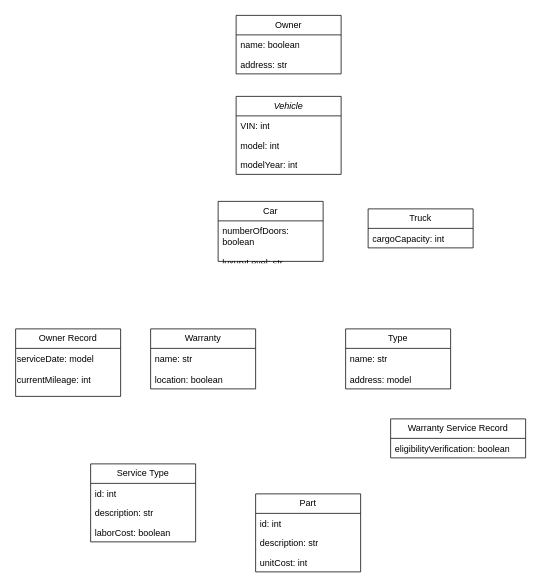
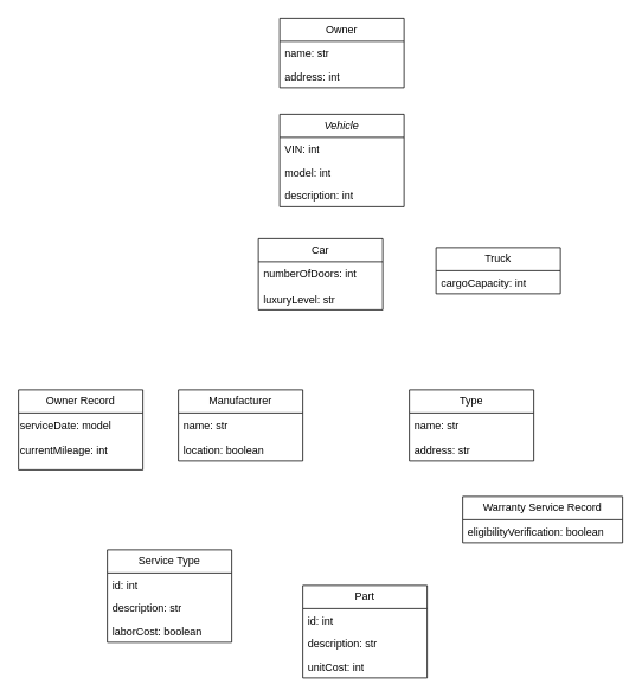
- <mxCell id="3" value="name: boolean" style="text;strokeColor=none;fillColor=none;align=left;verticalAlign=top;spacingLeft=4;spacingRight=4;overflow=hidden;rotatable=0;points=[[0,0.5],[1,0.5]];portConstraint=eastwest;whiteSpace=wrap;html=1;" vertex="1" parent="2"><mxGeometry y="26" width="140" height="26" as="geometry" /></mxCell>
+ <mxCell id="3" value="name: str" style="text;strokeColor=none;fillColor=none;align=left;verticalAlign=top;spacingLeft=4;spacingRight=4;overflow=hidden;rotatable=0;points=[[0,0.5],[1,0.5]];portConstraint=eastwest;whiteSpace=wrap;html=1;" vertex="1" parent="2"><mxGeometry y="26" width="140" height="26" as="geometry" /></mxCell>
- <mxCell id="4" value="address: str" style="text;strokeColor=none;fillColor=none;align=left;verticalAlign=top;spacingLeft=4;spacingRight=4;overflow=hidden;rotatable=0;points=[[0,0.5],[1,0.5]];portConstraint=eastwest;whiteSpace=wrap;html=1;" vertex="1" parent="2"><mxGeometry y="52" width="140" height="26" as="geometry" /></mxCell>
+ <mxCell id="4" value="address: int" style="text;strokeColor=none;fillColor=none;align=left;verticalAlign=top;spacingLeft=4;spacingRight=4;overflow=hidden;rotatable=0;points=[[0,0.5],[1,0.5]];portConstraint=eastwest;whiteSpace=wrap;html=1;" vertex="1" parent="2"><mxGeometry y="52" width="140" height="26" as="geometry" /></mxCell>
- <mxCell id="8" value="modelYear: int" style="text;strokeColor=none;fillColor=none;align=left;verticalAlign=top;spacingLeft=4;spacingRight=4;overflow=hidden;rotatable=0;points=[[0,0.5],[1,0.5]];portConstraint=eastwest;whiteSpace=wrap;html=1;" vertex="1" parent="5"><mxGeometry y="78" width="140" height="26" as="geometry" /></mxCell>
+ <mxCell id="8" value="description: int" style="text;strokeColor=none;fillColor=none;align=left;verticalAlign=top;spacingLeft=4;spacingRight=4;overflow=hidden;rotatable=0;points=[[0,0.5],[1,0.5]];portConstraint=eastwest;whiteSpace=wrap;html=1;" vertex="1" parent="5"><mxGeometry y="78" width="140" height="26" as="geometry" /></mxCell>
- <mxCell id="10" value="numberOfDoors: boolean&lt;br&gt;&lt;br&gt;luxuryLevel: str" style="text;strokeColor=none;fillColor=none;align=left;verticalAlign=top;spacingLeft=4;spacingRight=4;overflow=hidden;rotatable=0;points=[[0,0.5],[1,0.5]];portConstraint=eastwest;whiteSpace=wrap;html=1;" vertex="1" parent="9"><mxGeometry y="26" width="140" height="54" as="geometry" /></mxCell>
+ <mxCell id="10" value="numberOfDoors: int&lt;br&gt;&lt;br&gt;luxuryLevel: str" style="text;strokeColor=none;fillColor=none;align=left;verticalAlign=top;spacingLeft=4;spacingRight=4;overflow=hidden;rotatable=0;points=[[0,0.5],[1,0.5]];portConstraint=eastwest;whiteSpace=wrap;html=1;" vertex="1" parent="9"><mxGeometry y="26" width="140" height="54" as="geometry" /></mxCell>
- <mxCell id="13" value="Warranty" style="swimlane;fontStyle=0;childLayout=stackLayout;horizontal=1;startSize=26;fillColor=none;horizontalStack=0;resizeParent=1;resizeParentMax=0;resizeLast=0;collapsible=1;marginBottom=0;whiteSpace=wrap;html=1;" vertex="1" parent="1"><mxGeometry x="200" y="438" width="140" height="80" as="geometry" /></mxCell>
+ <mxCell id="13" value="Manufacturer" style="swimlane;fontStyle=0;childLayout=stackLayout;horizontal=1;startSize=26;fillColor=none;horizontalStack=0;resizeParent=1;resizeParentMax=0;resizeLast=0;collapsible=1;marginBottom=0;whiteSpace=wrap;html=1;" vertex="1" parent="1"><mxGeometry x="200" y="438" width="140" height="80" as="geometry" /></mxCell>
- <mxCell id="16" value="&lt;div&gt;name: str&lt;/div&gt;&lt;div&gt;&lt;br&gt;&lt;/div&gt;&lt;div&gt;address: model&lt;/div&gt;" style="text;strokeColor=none;fillColor=none;align=left;verticalAlign=top;spacingLeft=4;spacingRight=4;overflow=hidden;rotatable=0;points=[[0,0.5],[1,0.5]];portConstraint=eastwest;whiteSpace=wrap;html=1;" vertex="1" parent="15"><mxGeometry y="26" width="140" height="54" as="geometry" /></mxCell>
+ <mxCell id="16" value="&lt;div&gt;name: str&lt;/div&gt;&lt;div&gt;&lt;br&gt;&lt;/div&gt;&lt;div&gt;address: str&lt;/div&gt;" style="text;strokeColor=none;fillColor=none;align=left;verticalAlign=top;spacingLeft=4;spacingRight=4;overflow=hidden;rotatable=0;points=[[0,0.5],[1,0.5]];portConstraint=eastwest;whiteSpace=wrap;html=1;" vertex="1" parent="15"><mxGeometry y="26" width="140" height="54" as="geometry" /></mxCell>
